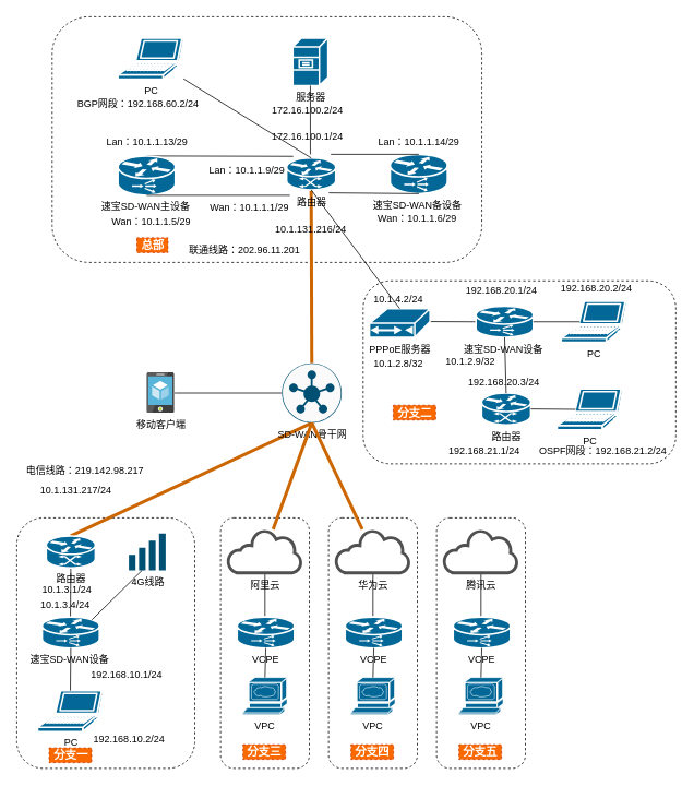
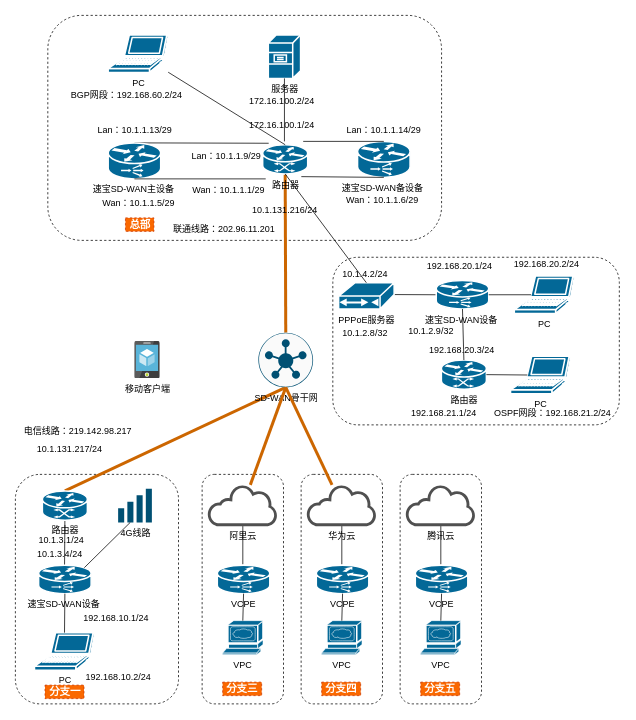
- <mxCell id="19" style="rounded=1;orthogonalLoop=1;jettySize=auto;html=1;endArrow=none;endFill=0;startArrow=none;startFill=0;entryX=0;entryY=0.5;entryDx=0;entryDy=0;entryPerimeter=0;" parent="1" source="15" target="29" edge="1"><mxGeometry relative="1" as="geometry"><mxPoint x="423.25" y="822" as="sourcePoint" /><mxPoint x="683.5" y="800" as="targetPoint" /></mxGeometry></mxCell>
- <mxCell id="34" value="&lt;span style=&quot;font-size: 14px&quot;&gt;分支二&lt;/span&gt;" style="text;html=1;resizable=0;autosize=1;align=center;verticalAlign=middle;points=[];fillColor=#fa6800;strokeColor=#C73500;rounded=0;dashed=1;fontColor=#ffffff;fontStyle=1" parent="1" vertex="1"><mxGeometry x="480" y="494.5" width="52" height="18" as="geometry" /></mxCell>
